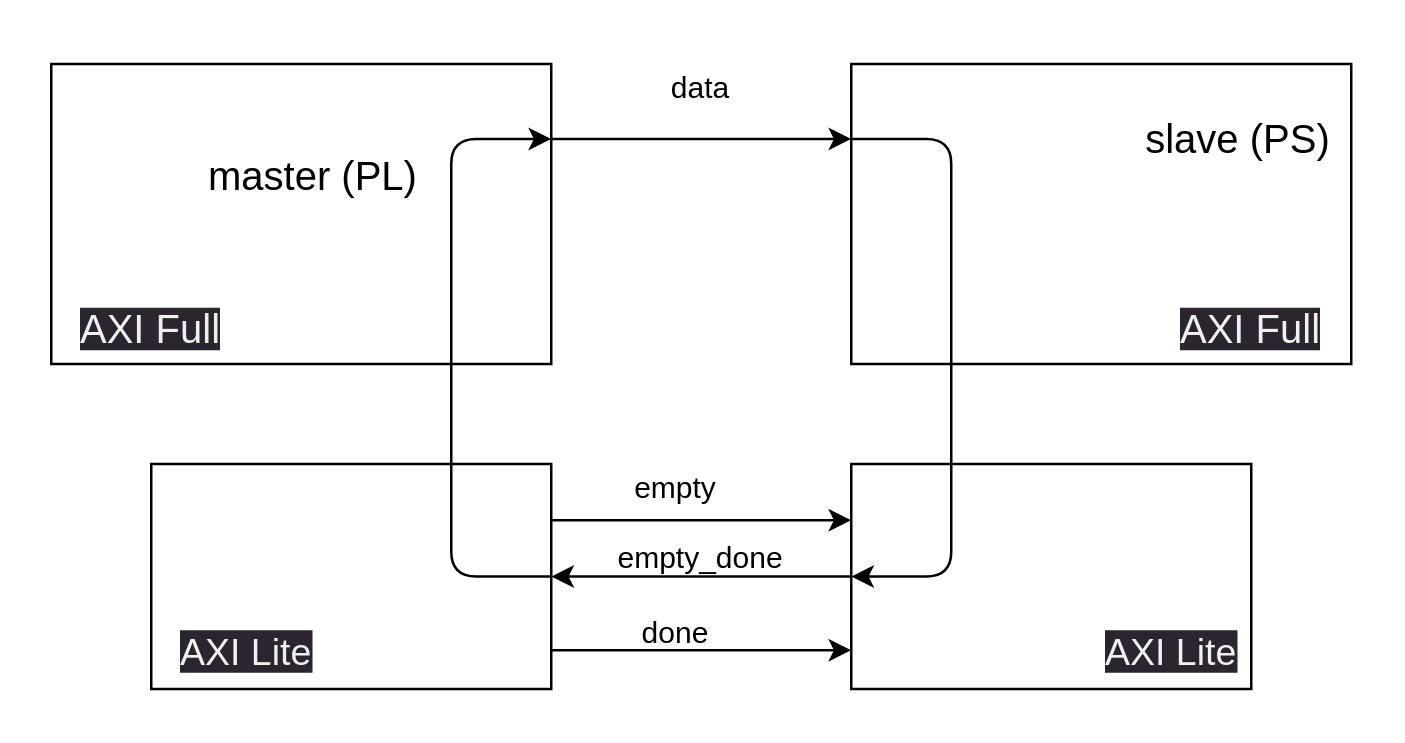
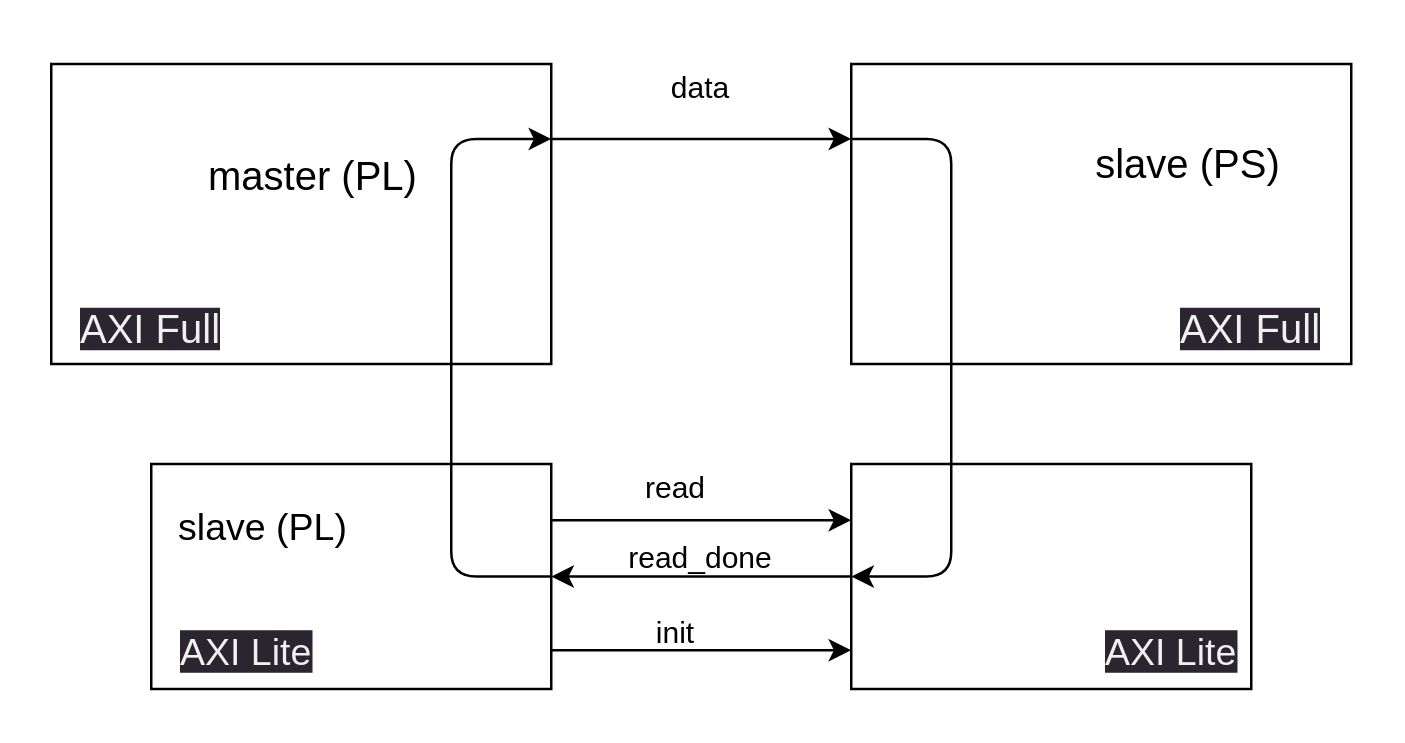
- <mxCell id="19" value="&lt;font style=&quot;font-size: 16px;&quot;&gt;slave (PS)&lt;br&gt;&lt;/font&gt;" style="text;strokeColor=none;align=center;fillColor=none;html=1;verticalAlign=middle;whiteSpace=wrap;rounded=0;" parent="1" vertex="1"><mxGeometry x="450" y="25" width="90" height="60" as="geometry" /></mxCell>
+ <mxCell id="19" value="&lt;font style=&quot;font-size: 16px;&quot;&gt;slave (PS)&lt;br&gt;&lt;/font&gt;" style="text;strokeColor=none;align=center;fillColor=none;html=1;verticalAlign=middle;whiteSpace=wrap;rounded=0;" parent="1" vertex="1"><mxGeometry x="430" y="35" width="90" height="60" as="geometry" /></mxCell>
- <mxCell id="9" value="empty" style="text;strokeColor=none;align=center;fillColor=none;html=1;verticalAlign=middle;whiteSpace=wrap;rounded=0;" parent="2" vertex="1"><mxGeometry x="180" y="5" width="60" height="30" as="geometry" /></mxCell>
+ <mxCell id="9" value="read" style="text;strokeColor=none;align=center;fillColor=none;html=1;verticalAlign=middle;whiteSpace=wrap;rounded=0;" parent="2" vertex="1"><mxGeometry x="180" y="5" width="60" height="30" as="geometry" /></mxCell>
+ <mxCell id="7" value="&lt;font style=&quot;font-size: 15px;&quot;&gt;slave (PL)&lt;br&gt;&lt;/font&gt;" style="text;strokeColor=none;align=center;fillColor=none;html=1;verticalAlign=middle;whiteSpace=wrap;rounded=0;" parent="2" vertex="1"><mxGeometry y="10" width="90" height="50" as="geometry" /></mxCell>
- <mxCell id="10" value="empty_done" style="text;strokeColor=none;align=center;fillColor=none;html=1;verticalAlign=middle;whiteSpace=wrap;rounded=0;" parent="2" vertex="1"><mxGeometry x="190" y="30" width="60" height="35" as="geometry" /></mxCell>
+ <mxCell id="10" value="read_done" style="text;strokeColor=none;align=center;fillColor=none;html=1;verticalAlign=middle;whiteSpace=wrap;rounded=0;" parent="2" vertex="1"><mxGeometry x="190" y="30" width="60" height="35" as="geometry" /></mxCell>
- <mxCell id="8" value="done" style="text;strokeColor=none;align=center;fillColor=none;html=1;verticalAlign=middle;whiteSpace=wrap;rounded=0;" parent="2" vertex="1"><mxGeometry x="180" y="60" width="60" height="35" as="geometry" /></mxCell>
+ <mxCell id="8" value="init" style="text;strokeColor=none;align=center;fillColor=none;html=1;verticalAlign=middle;whiteSpace=wrap;rounded=0;" parent="2" vertex="1"><mxGeometry x="180" y="60" width="60" height="35" as="geometry" /></mxCell>
